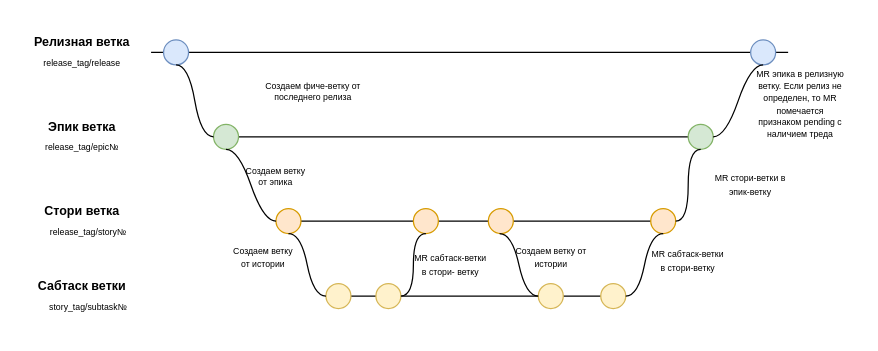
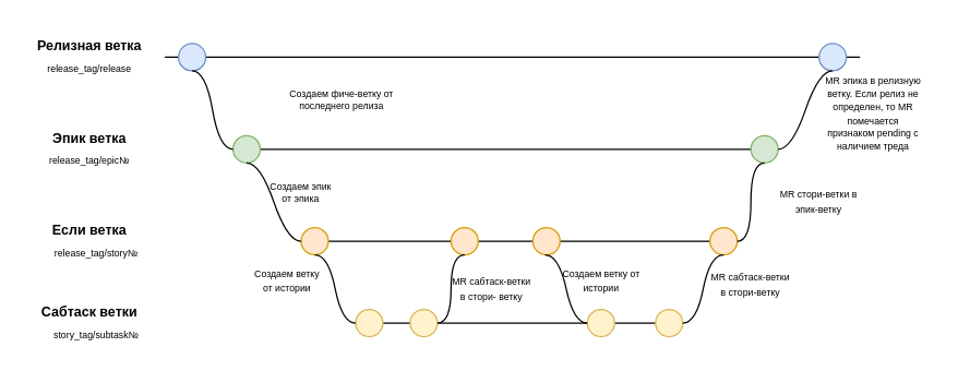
- <mxCell id="32" value="&lt;font style=&quot;font-size: 7px;&quot;&gt;Создаем ветку&lt;br&gt;&amp;nbsp;от эпика&amp;nbsp;&lt;/font&gt;" style="text;html=1;strokeColor=none;fillColor=none;align=center;verticalAlign=middle;whiteSpace=wrap;rounded=0;fontSize=7;" parent="1" vertex="1"><mxGeometry x="190" y="130.5" width="60" height="20" as="geometry" /></mxCell>
+ <mxCell id="32" value="&lt;font style=&quot;font-size: 7px;&quot;&gt;Создаем эпик&lt;br&gt;&amp;nbsp;от эпика&amp;nbsp;&lt;/font&gt;" style="text;html=1;strokeColor=none;fillColor=none;align=center;verticalAlign=middle;whiteSpace=wrap;rounded=0;fontSize=7;" parent="1" vertex="1"><mxGeometry x="190" y="130.5" width="60" height="20" as="geometry" /></mxCell>
- <mxCell id="10" value="Стори ветка" style="text;align=center;fontStyle=1;verticalAlign=middle;spacingLeft=3;spacingRight=3;strokeColor=none;rotatable=0;points=[[0,0.5],[1,0.5]];portConstraint=eastwest;fontSize=10;" parent="1" vertex="1"><mxGeometry x="40" y="155" width="50" height="26" as="geometry" /></mxCell>
+ <mxCell id="10" value="Если ветка" style="text;align=center;fontStyle=1;verticalAlign=middle;spacingLeft=3;spacingRight=3;strokeColor=none;rotatable=0;points=[[0,0.5],[1,0.5]];portConstraint=eastwest;fontSize=10;" parent="1" vertex="1"><mxGeometry x="40" y="155" width="50" height="26" as="geometry" /></mxCell>
